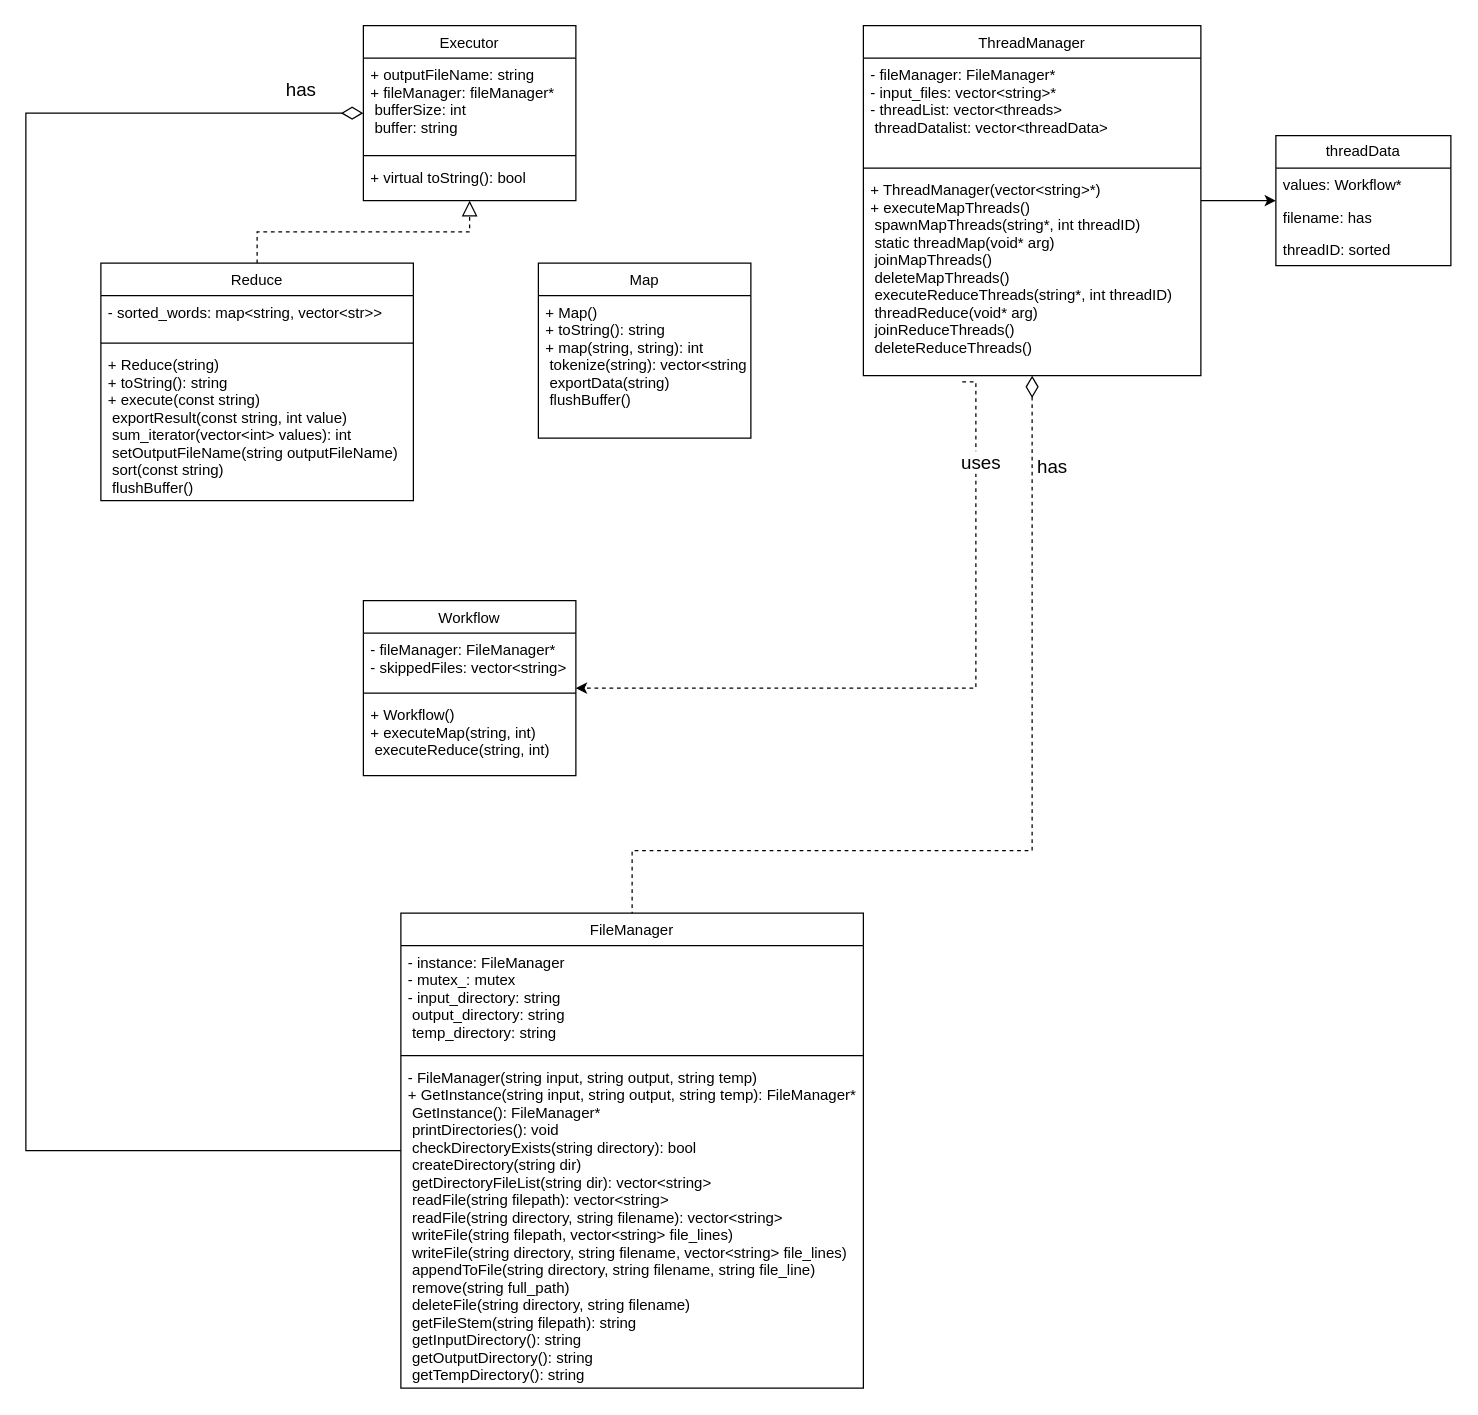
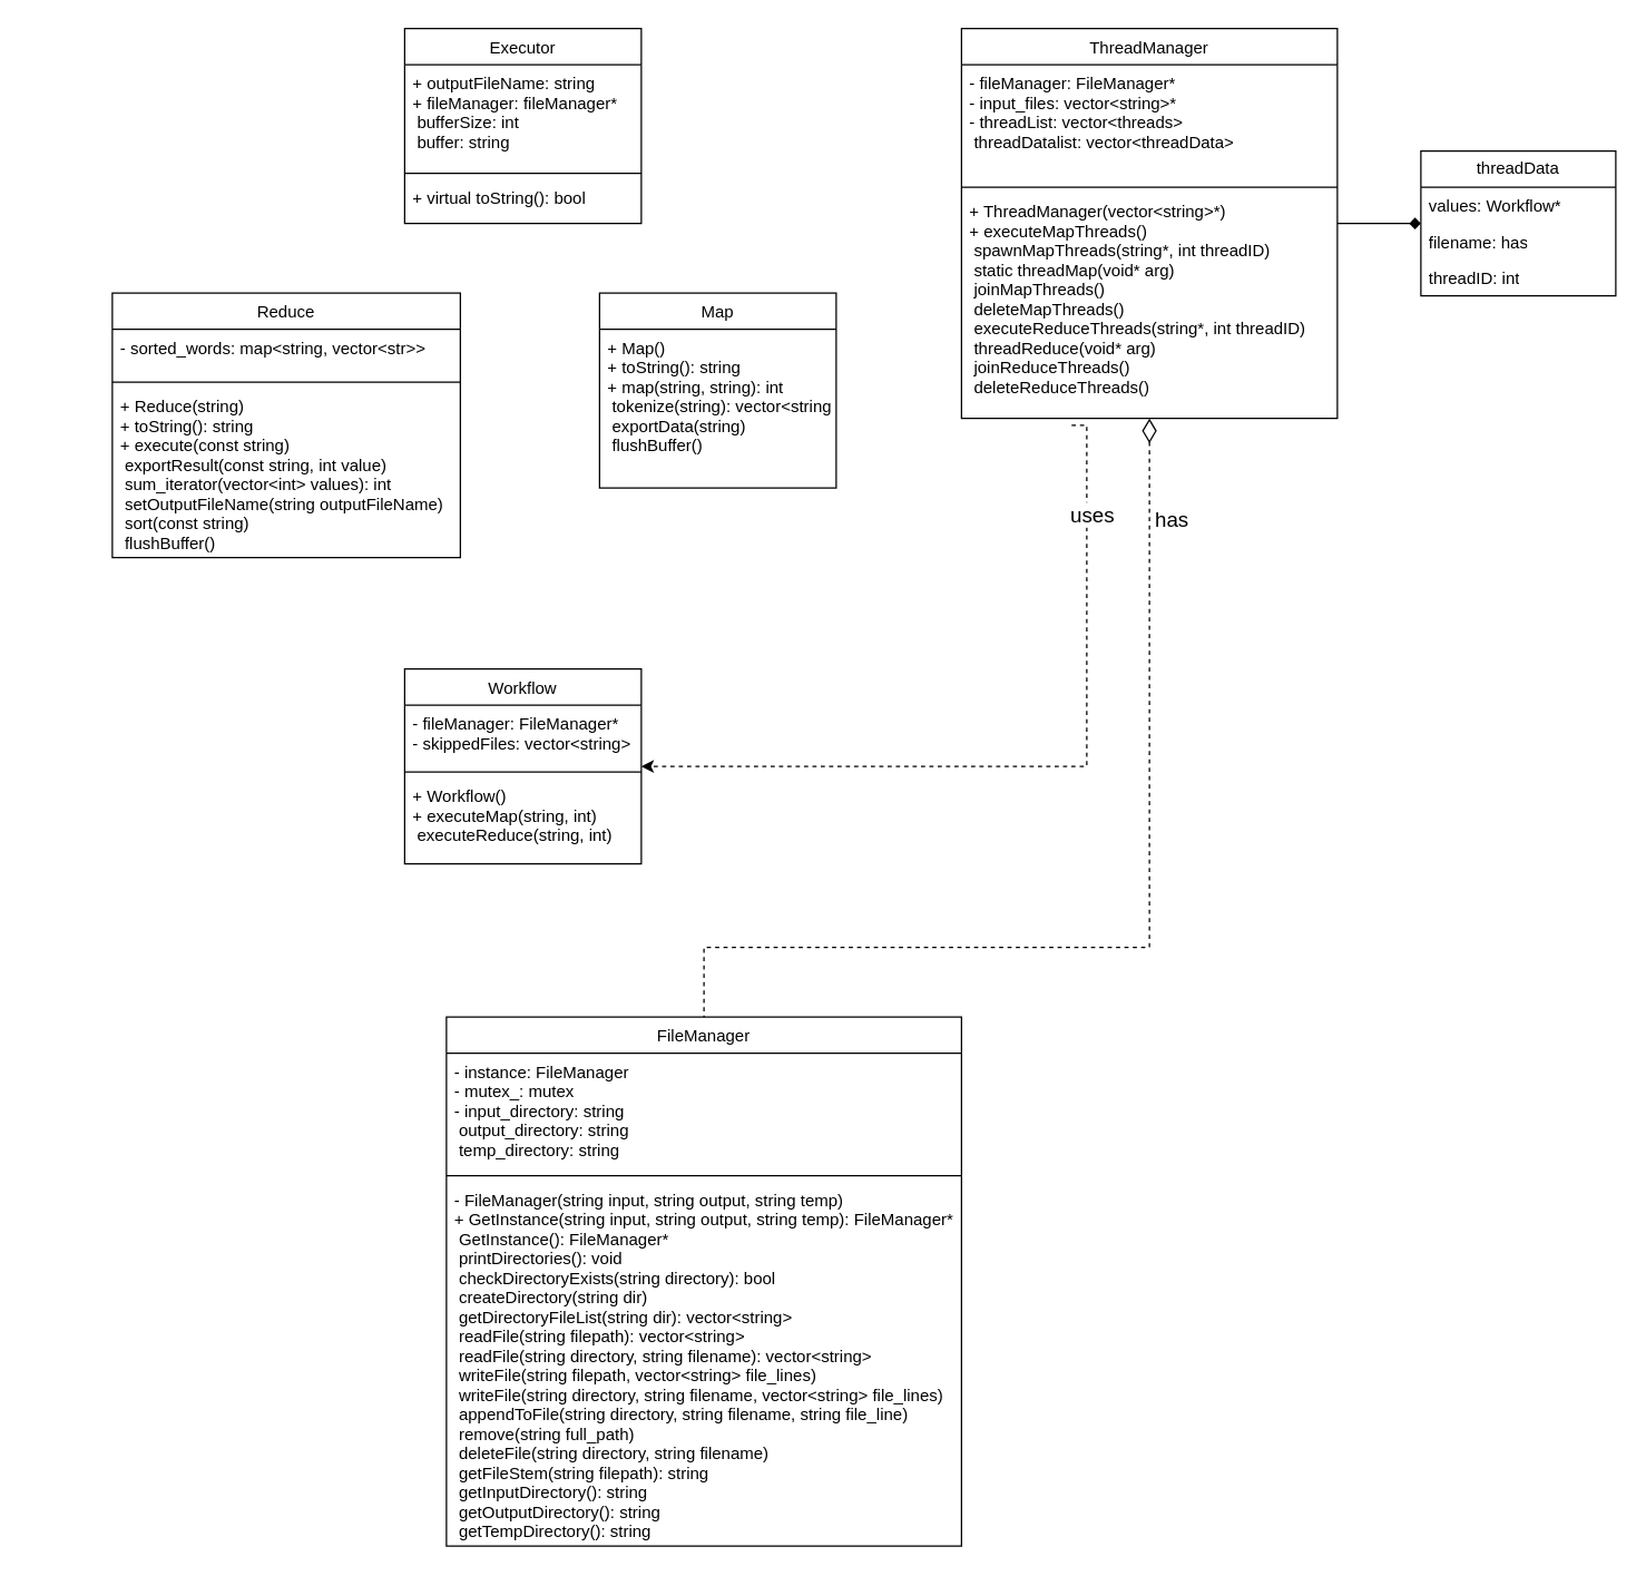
- <mxCell id="8" style="edgeStyle=orthogonalEdgeStyle;rounded=0;orthogonalLoop=1;jettySize=auto;html=1;" edge="1" parent="1" source="11" target="15"><mxGeometry relative="1" as="geometry" /></mxCell>
+ <mxCell id="8" style="edgeStyle=orthogonalEdgeStyle;rounded=0;orthogonalLoop=1;jettySize=auto;html=1;endArrow=diamond;" edge="1" parent="1" source="11" target="15"><mxGeometry relative="1" as="geometry" /></mxCell>
- <mxCell id="25" style="edgeStyle=orthogonalEdgeStyle;rounded=0;orthogonalLoop=1;jettySize=auto;html=1;endArrow=block;endFill=0;dashed=1;endSize=10;" edge="1" parent="1" source="26" target="19"><mxGeometry relative="1" as="geometry" /></mxCell>
- <mxCell id="18" value="threadID: sorted" style="text;strokeColor=none;fillColor=none;align=left;verticalAlign=top;spacingLeft=4;spacingRight=4;overflow=hidden;rotatable=0;points=[[0,0.5],[1,0.5]];portConstraint=eastwest;whiteSpace=wrap;html=1;" vertex="1" parent="15"><mxGeometry y="78" width="140" height="26" as="geometry" /></mxCell>
+ <mxCell id="18" value="threadID: int" style="text;strokeColor=none;fillColor=none;align=left;verticalAlign=top;spacingLeft=4;spacingRight=4;overflow=hidden;rotatable=0;points=[[0,0.5],[1,0.5]];portConstraint=eastwest;whiteSpace=wrap;html=1;" vertex="1" parent="15"><mxGeometry y="78" width="140" height="26" as="geometry" /></mxCell>
- <mxCell id="2" style="edgeStyle=orthogonalEdgeStyle;rounded=0;orthogonalLoop=1;jettySize=auto;html=1;endArrow=diamondThin;endFill=0;startArrow=none;startFill=0;startSize=15;endSize=15;" edge="1" parent="1" source="4" target="19"><mxGeometry relative="1" as="geometry"><Array as="points"><mxPoint x="20" y="920" /><mxPoint x="20" y="90" /></Array></mxGeometry></mxCell>
- <mxCell id="3" value="has" style="edgeLabel;html=1;align=center;verticalAlign=middle;resizable=0;points=[];fontSize=15;" vertex="1" connectable="0" parent="2"><mxGeometry x="0.893" y="3" relative="1" as="geometry"><mxPoint x="24" y="-17" as="offset" /></mxGeometry></mxCell>
